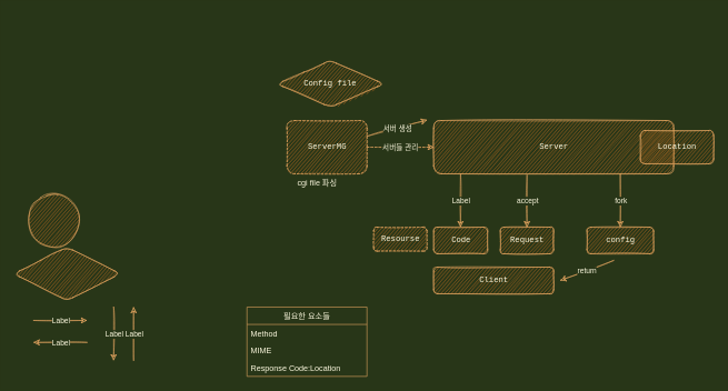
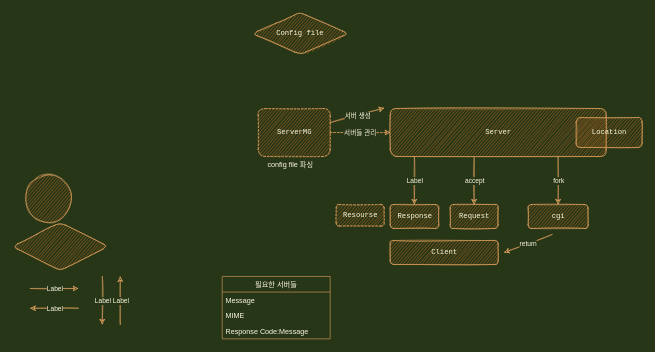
- <mxCell id="11" value="Config file" style="rhombus;whiteSpace=wrap;html=1;fontFamily=Courier New;sketch=1;rounded=1;fillColor=#BC6C25;strokeColor=#DDA15E;fontColor=#FEFAE0;" parent="1" vertex="1"><mxGeometry x="415" y="90" width="160" height="70" as="geometry" /></mxCell>
+ <mxCell id="11" value="Config file" style="rhombus;whiteSpace=wrap;html=1;fontFamily=Courier New;sketch=1;rounded=1;fillColor=#BC6C25;strokeColor=#DDA15E;fontColor=#FEFAE0;" parent="1" vertex="1"><mxGeometry x="420" y="20" width="160" height="70" as="geometry" /></mxCell>
- <mxCell id="24" value="cgi file 파싱" style="text;strokeColor=none;fillColor=none;align=left;verticalAlign=top;spacingLeft=4;spacingRight=4;overflow=hidden;rotatable=0;points=[[0,0.5],[1,0.5]];portConstraint=eastwest;sketch=1;rounded=1;fontColor=#FEFAE0;" parent="1" vertex="1"><mxGeometry x="440" y="260" width="100" height="26" as="geometry" /></mxCell>
+ <mxCell id="24" value="config file 파싱" style="text;strokeColor=none;fillColor=none;align=left;verticalAlign=top;spacingLeft=4;spacingRight=4;overflow=hidden;rotatable=0;points=[[0,0.5],[1,0.5]];portConstraint=eastwest;sketch=1;rounded=1;fontColor=#FEFAE0;" parent="1" vertex="1"><mxGeometry x="440" y="260" width="100" height="26" as="geometry" /></mxCell>
- <mxCell id="4" value="Code" style="html=1;fontFamily=Courier New;sketch=1;rounded=1;fillColor=#BC6C25;strokeColor=#DDA15E;fontColor=#FEFAE0;" parent="1" vertex="1"><mxGeometry x="650" y="340" width="81" height="40" as="geometry" /></mxCell>
+ <mxCell id="4" value="Response" style="html=1;fontFamily=Courier New;sketch=1;rounded=1;fillColor=#BC6C25;strokeColor=#DDA15E;fontColor=#FEFAE0;" parent="1" vertex="1"><mxGeometry x="650" y="340" width="81" height="40" as="geometry" /></mxCell>
- <mxCell id="10" value="config" style="html=1;fontFamily=Courier New;sketch=1;rounded=1;fillColor=#BC6C25;strokeColor=#DDA15E;fontColor=#FEFAE0;" parent="1" vertex="1"><mxGeometry x="880" y="340" width="100" height="40" as="geometry" /></mxCell>
+ <mxCell id="10" value="cgi" style="html=1;fontFamily=Courier New;sketch=1;rounded=1;fillColor=#BC6C25;strokeColor=#DDA15E;fontColor=#FEFAE0;" parent="1" vertex="1"><mxGeometry x="880" y="340" width="100" height="40" as="geometry" /></mxCell>
- <mxCell id="33" value="필요한 요소들" style="swimlane;fontStyle=0;childLayout=stackLayout;horizontal=1;startSize=26;fillColor=none;horizontalStack=0;resizeParent=1;resizeParentMax=0;resizeLast=0;collapsible=1;marginBottom=0;strokeColor=#DDA15E;fontColor=#FEFAE0;" parent="1" vertex="1"><mxGeometry y="460" width="180" height="104" as="geometry" x="370" /></mxCell>
+ <mxCell id="33" value="필요한 서버들" style="swimlane;fontStyle=0;childLayout=stackLayout;horizontal=1;startSize=26;fillColor=none;horizontalStack=0;resizeParent=1;resizeParentMax=0;resizeLast=0;collapsible=1;marginBottom=0;strokeColor=#DDA15E;fontColor=#FEFAE0;" parent="1" vertex="1"><mxGeometry y="460" width="180" height="104" as="geometry" x="370" /></mxCell>
- <mxCell id="34" value="Method" style="text;strokeColor=none;fillColor=none;align=left;verticalAlign=top;spacingLeft=4;spacingRight=4;overflow=hidden;rotatable=0;points=[[0,0.5],[1,0.5]];portConstraint=eastwest;fontColor=#FEFAE0;" parent="33" vertex="1"><mxGeometry y="26" width="180" height="26" as="geometry" /></mxCell>
+ <mxCell id="34" value="Message" style="text;strokeColor=none;fillColor=none;align=left;verticalAlign=top;spacingLeft=4;spacingRight=4;overflow=hidden;rotatable=0;points=[[0,0.5],[1,0.5]];portConstraint=eastwest;fontColor=#FEFAE0;" parent="33" vertex="1"><mxGeometry y="26" width="180" height="26" as="geometry" /></mxCell>
- <mxCell id="36" value="Response Code:Location" style="text;strokeColor=none;fillColor=none;align=left;verticalAlign=top;spacingLeft=4;spacingRight=4;overflow=hidden;rotatable=0;points=[[0,0.5],[1,0.5]];portConstraint=eastwest;fontColor=#FEFAE0;" parent="33" vertex="1"><mxGeometry y="78" width="180" height="26" as="geometry" /></mxCell>
+ <mxCell id="36" value="Response Code:Message" style="text;strokeColor=none;fillColor=none;align=left;verticalAlign=top;spacingLeft=4;spacingRight=4;overflow=hidden;rotatable=0;points=[[0,0.5],[1,0.5]];portConstraint=eastwest;fontColor=#FEFAE0;" parent="33" vertex="1"><mxGeometry y="78" width="180" height="26" as="geometry" /></mxCell>
